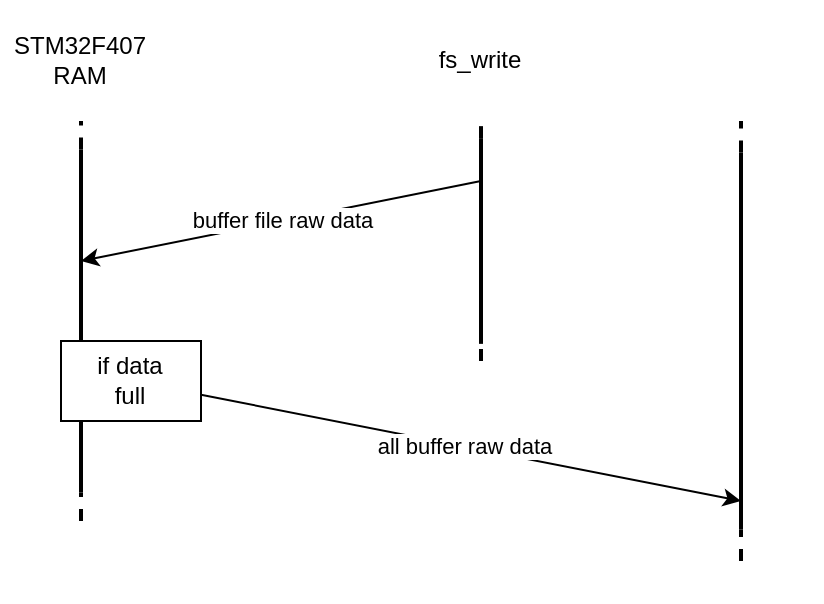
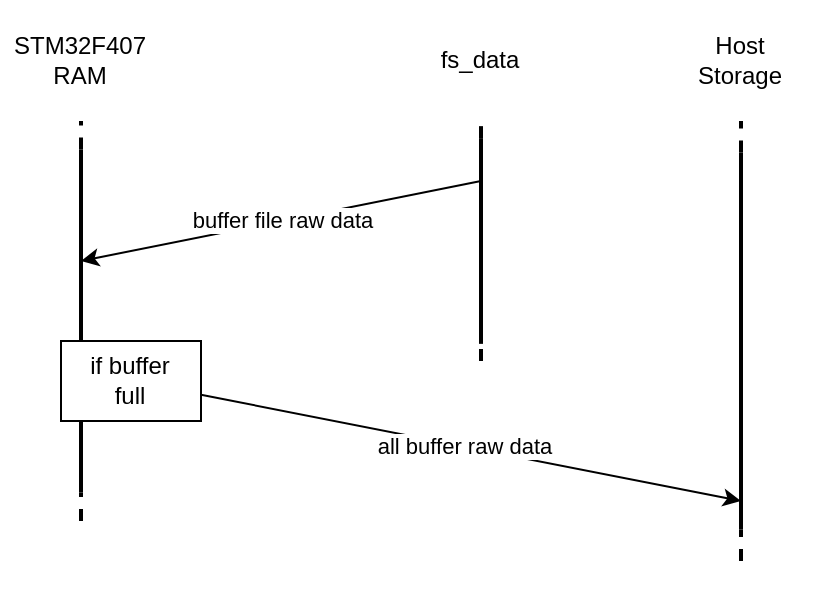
- <mxCell id="20" value="fs_write" style="text;html=1;strokeColor=none;fillColor=none;align=center;verticalAlign=middle;whiteSpace=wrap;rounded=0;" vertex="1" parent="1"><mxGeometry x="220" y="20" width="40" height="20" as="geometry" /></mxCell>
+ <mxCell id="20" value="fs_data" style="text;html=1;strokeColor=none;fillColor=none;align=center;verticalAlign=middle;whiteSpace=wrap;rounded=0;" vertex="1" parent="1"><mxGeometry x="220" y="20" width="40" height="20" as="geometry" /></mxCell>
+ <mxCell id="6" value="&lt;div&gt;Host&lt;/div&gt;&lt;div&gt;Storage&lt;br&gt;&lt;/div&gt;" style="text;html=1;strokeColor=none;fillColor=none;align=center;verticalAlign=middle;whiteSpace=wrap;rounded=0;" vertex="1" parent="1"><mxGeometry x="350" y="20" width="40" height="20" as="geometry" /></mxCell>
- <mxCell id="21" value="&lt;div&gt;if data&lt;/div&gt;&lt;div&gt;full&lt;br&gt;&lt;/div&gt;" style="rounded=0;whiteSpace=wrap;html=1;" vertex="1" parent="1"><mxGeometry x="30" y="170" width="70" height="40" as="geometry" /></mxCell>
+ <mxCell id="21" value="&lt;div&gt;if buffer&lt;/div&gt;&lt;div&gt;full&lt;br&gt;&lt;/div&gt;" style="rounded=0;whiteSpace=wrap;html=1;" vertex="1" parent="1"><mxGeometry x="30" y="170" width="70" height="40" as="geometry" /></mxCell>
